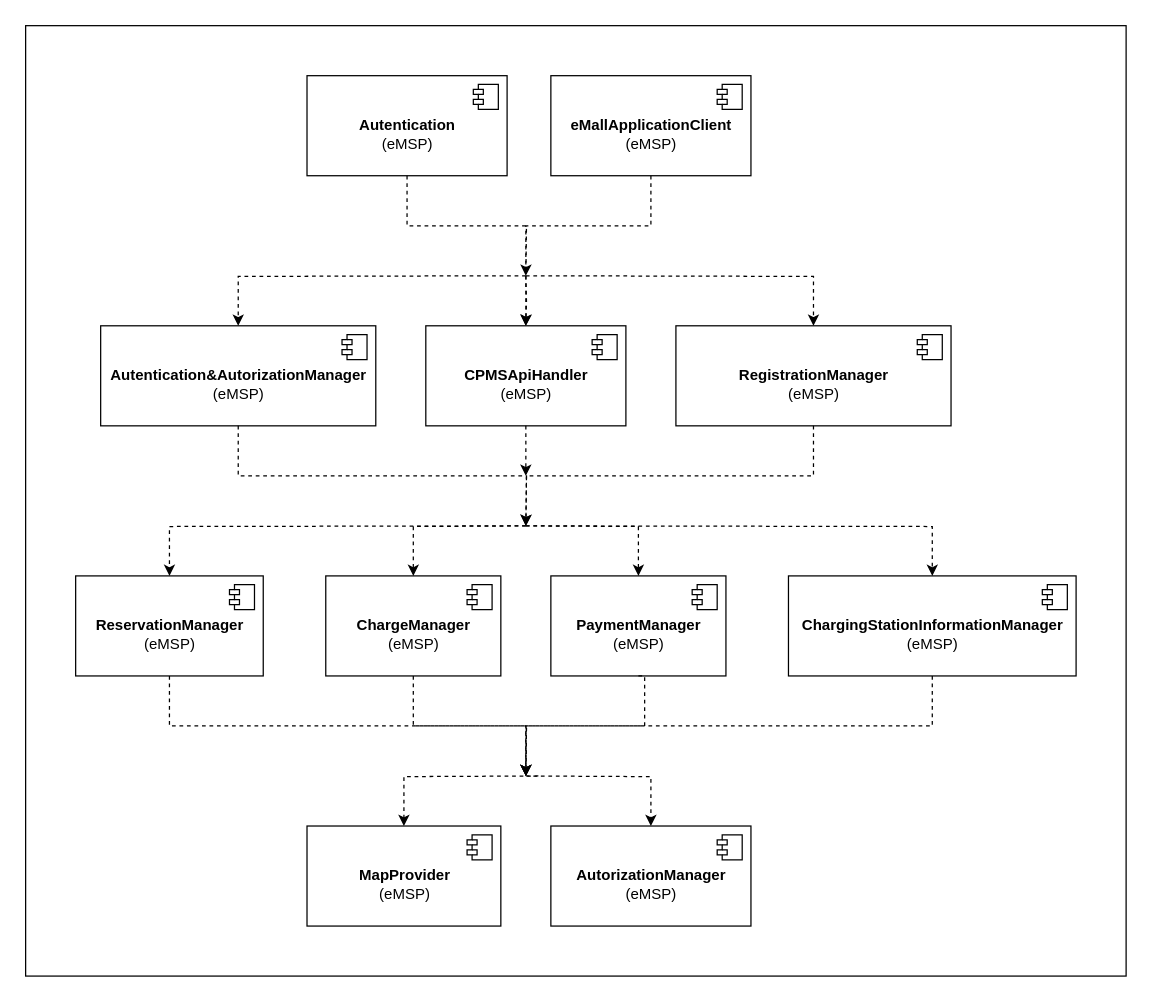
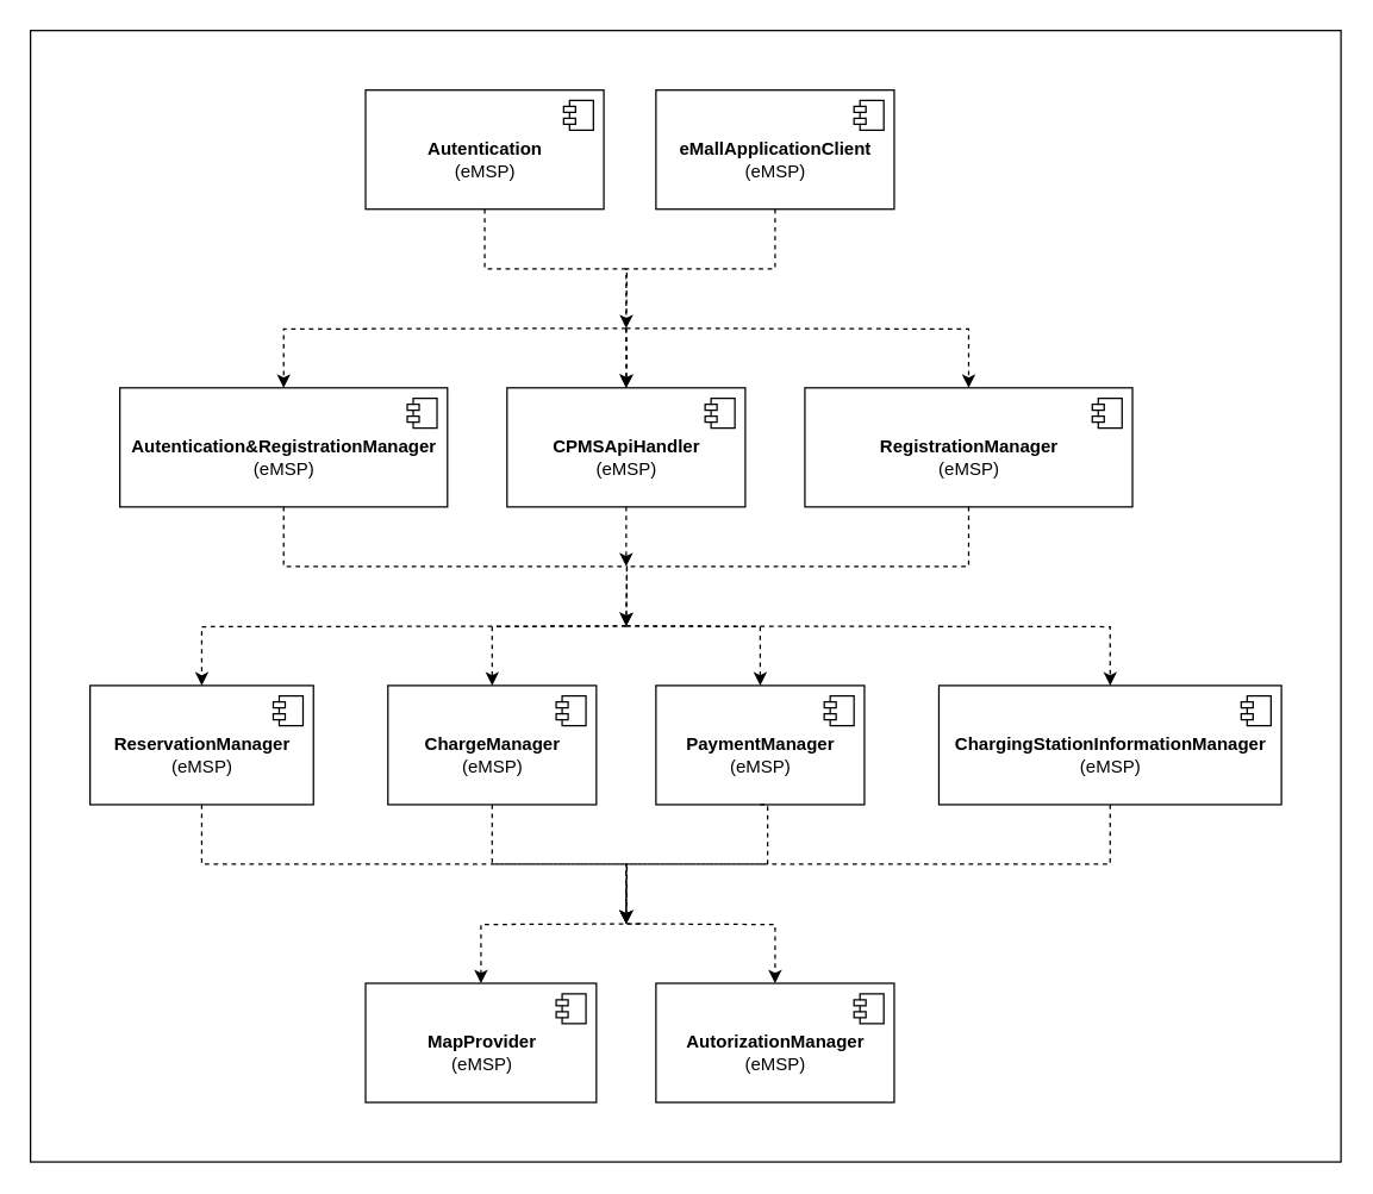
- <mxCell id="5" value="&lt;br&gt;&lt;b&gt;Autentication&amp;amp;AutorizationManager&lt;br&gt;&lt;/b&gt;(eMSP)" style="html=1;dropTarget=0;" parent="1" vertex="1"><mxGeometry x="80" y="260" width="220" height="80" as="geometry" /></mxCell>
+ <mxCell id="5" value="&lt;br&gt;&lt;b&gt;Autentication&amp;amp;RegistrationManager&lt;br&gt;&lt;/b&gt;(eMSP)" style="html=1;dropTarget=0;" parent="1" vertex="1"><mxGeometry x="80" y="260" width="220" height="80" as="geometry" /></mxCell>
